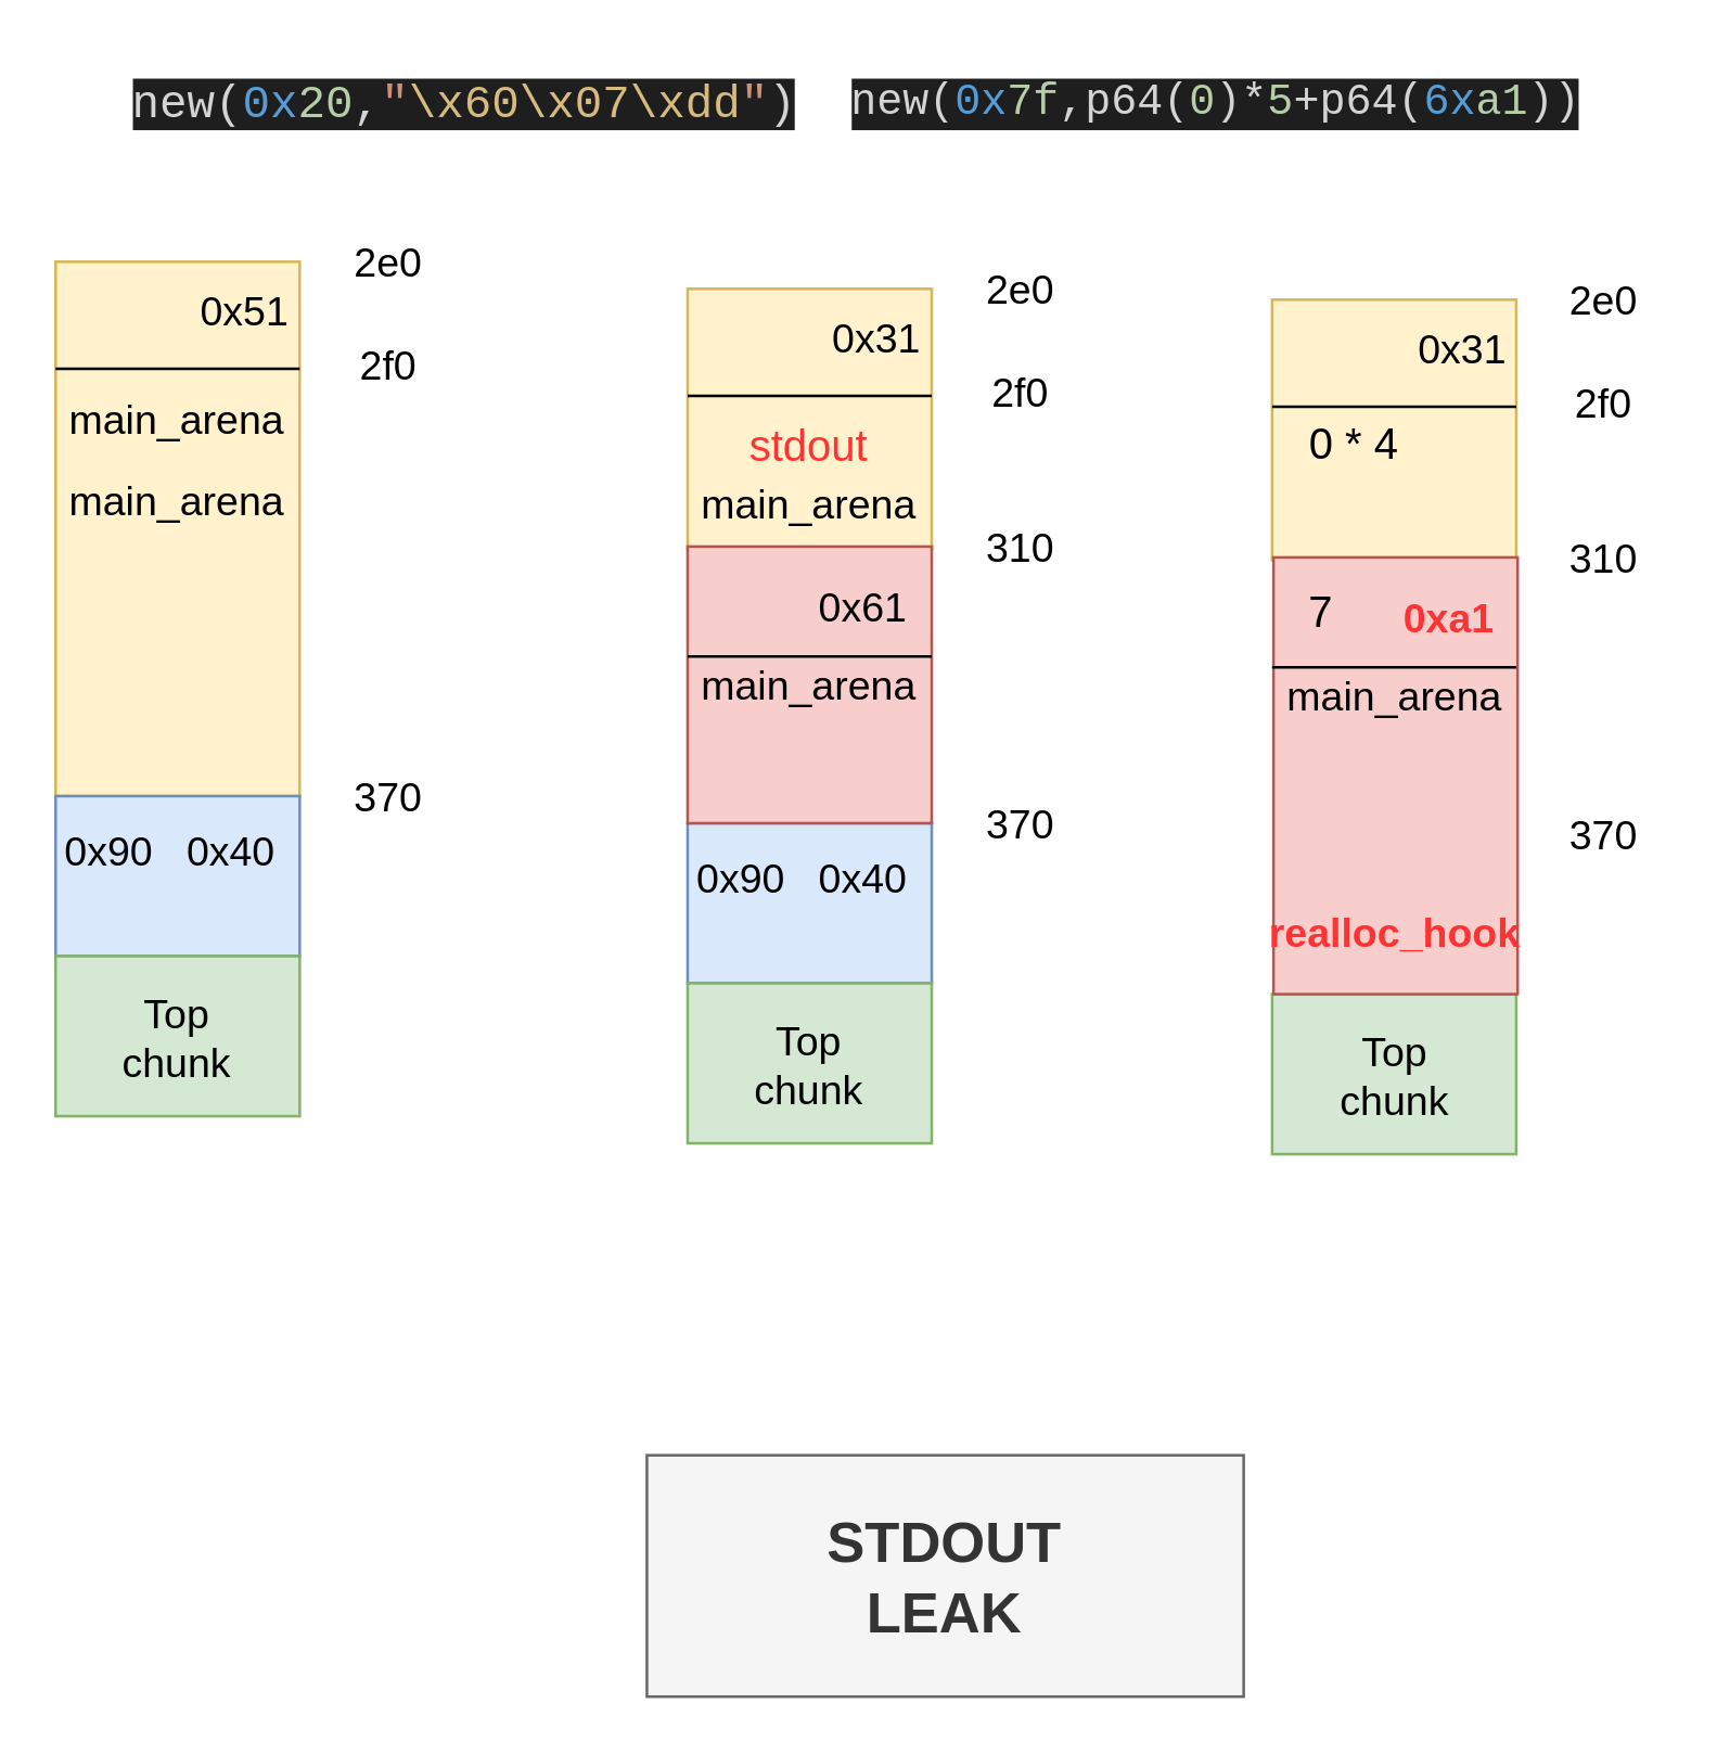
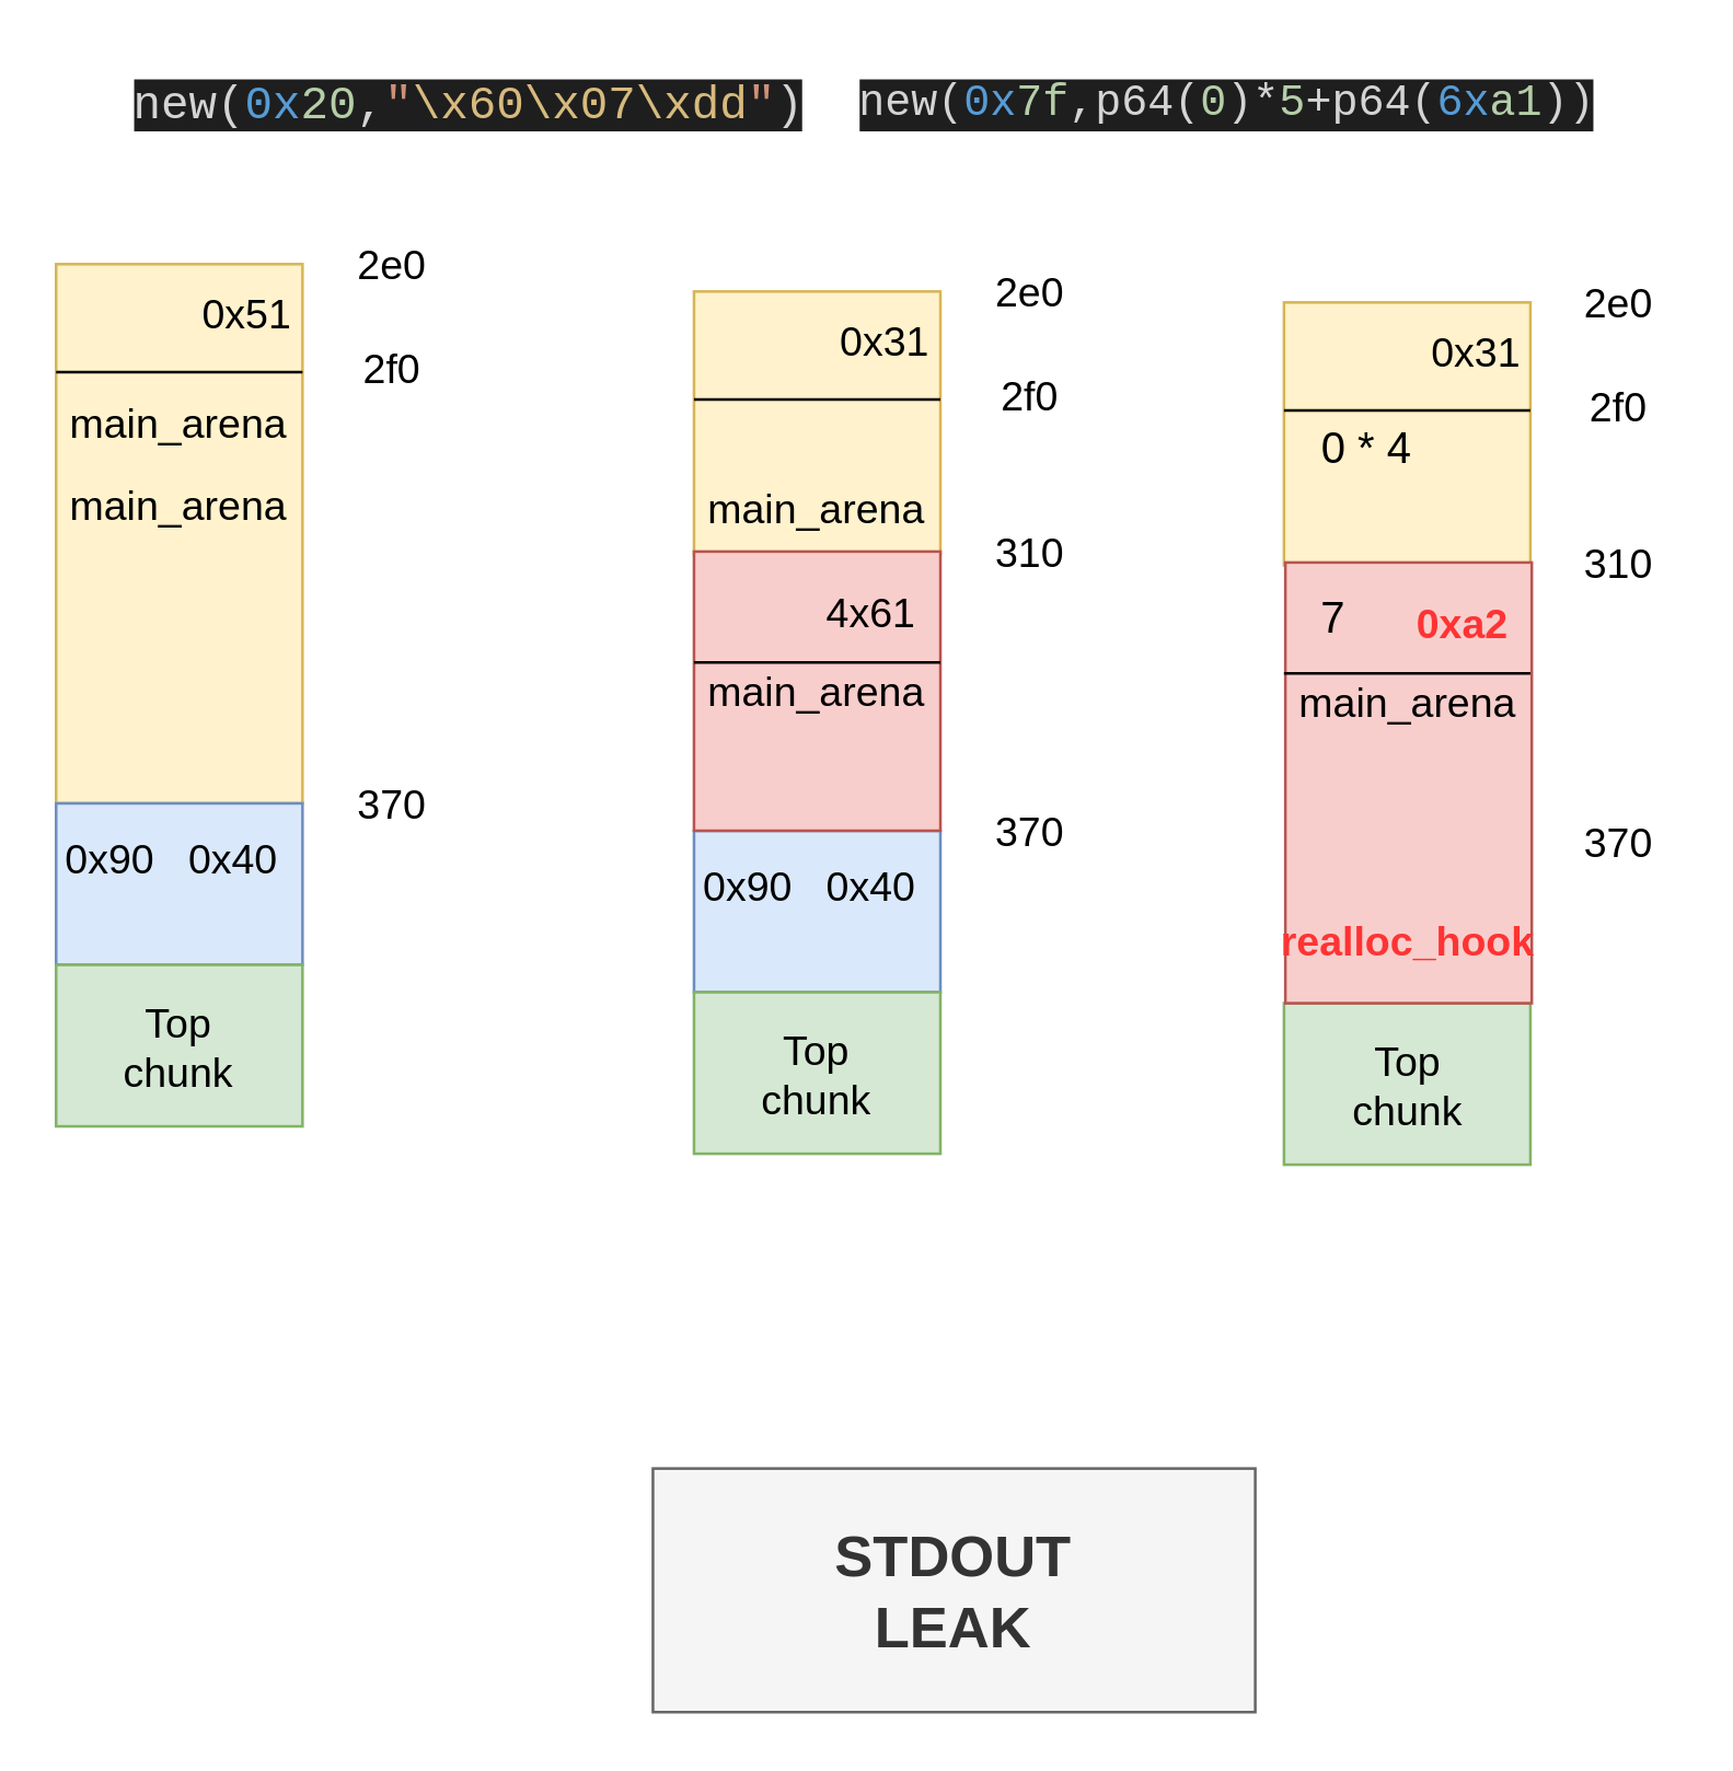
- <mxCell id="23" value="&lt;font color=&quot;#ff3333&quot; style=&quot;font-size: 16px&quot;&gt;stdout&lt;/font&gt;" style="text;html=1;strokeColor=none;fillColor=none;align=center;verticalAlign=middle;whiteSpace=wrap;rounded=0;" vertex="1" parent="1"><mxGeometry x="278" y="154" width="40" height="20" as="geometry" /></mxCell>
- <mxCell id="30" value="&lt;font style=&quot;font-size: 15px&quot;&gt;0x61&lt;/font&gt;" style="text;html=1;strokeColor=none;fillColor=none;align=center;verticalAlign=middle;whiteSpace=wrap;rounded=0;" vertex="1" parent="1"><mxGeometry x="298" y="212.5" width="40" height="20" as="geometry" /></mxCell>
+ <mxCell id="30" value="&lt;font style=&quot;font-size: 15px&quot;&gt;4x61&lt;/font&gt;" style="text;html=1;strokeColor=none;fillColor=none;align=center;verticalAlign=middle;whiteSpace=wrap;rounded=0;" vertex="1" parent="1"><mxGeometry x="298" y="212.5" width="40" height="20" as="geometry" /></mxCell>
- <mxCell id="45" value="&lt;font style=&quot;font-size: 15px&quot; color=&quot;#ff3333&quot;&gt;&lt;b&gt;0xa1&lt;/b&gt;&lt;/font&gt;" style="text;html=1;strokeColor=none;fillColor=none;align=center;verticalAlign=middle;whiteSpace=wrap;rounded=0;" vertex="1" parent="1"><mxGeometry x="513.5" y="216.5" width="40" height="20" as="geometry" /></mxCell>
+ <mxCell id="45" value="&lt;font style=&quot;font-size: 15px&quot; color=&quot;#ff3333&quot;&gt;&lt;b&gt;0xa2&lt;/b&gt;&lt;/font&gt;" style="text;html=1;strokeColor=none;fillColor=none;align=center;verticalAlign=middle;whiteSpace=wrap;rounded=0;" vertex="1" parent="1"><mxGeometry x="513.5" y="216.5" width="40" height="20" as="geometry" /></mxCell>
